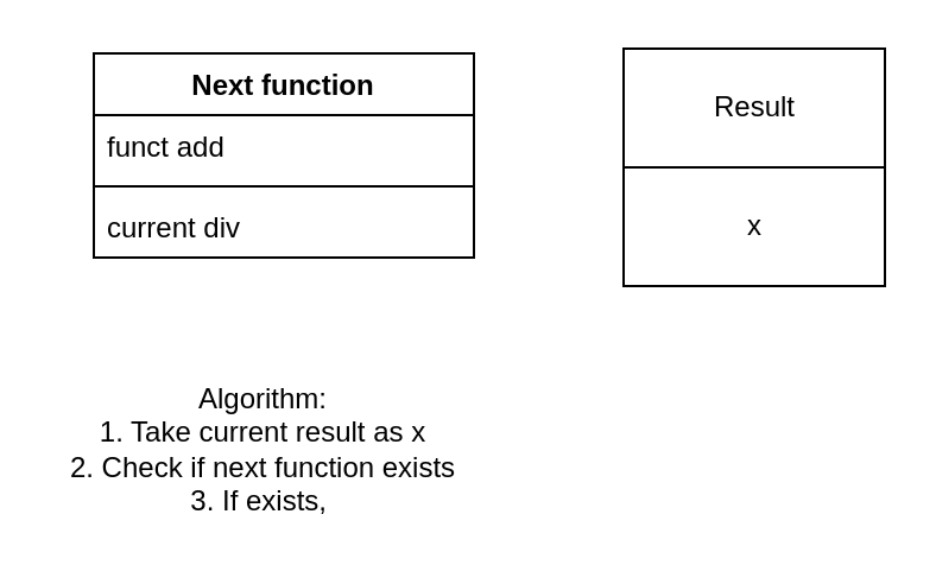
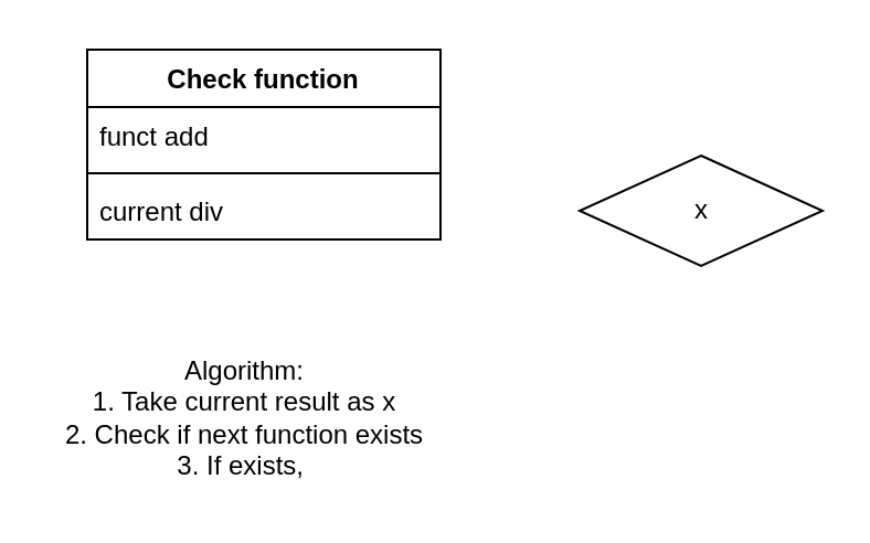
- <mxCell id="2" value="Next function" style="swimlane;fontStyle=1;align=center;verticalAlign=top;childLayout=stackLayout;horizontal=1;startSize=26;horizontalStack=0;resizeParent=1;resizeParentMax=0;resizeLast=0;collapsible=1;marginBottom=0;" vertex="1" parent="1"><mxGeometry x="39" y="22" width="160" height="86" as="geometry" /></mxCell>
+ <mxCell id="2" value="Check function" style="swimlane;fontStyle=1;align=center;verticalAlign=top;childLayout=stackLayout;horizontal=1;startSize=26;horizontalStack=0;resizeParent=1;resizeParentMax=0;resizeLast=0;collapsible=1;marginBottom=0;" vertex="1" parent="1"><mxGeometry x="39" y="22" width="160" height="86" as="geometry" /></mxCell>
- <mxCell id="7" value="Result" style="html=1;" vertex="1" parent="6"><mxGeometry width="110" height="50" as="geometry" /></mxCell>
- <mxCell id="8" value="x" style="html=1;" vertex="1" parent="6"><mxGeometry y="50" width="110" height="50" as="geometry" /></mxCell>
+ <mxCell id="8" value="x" style="rhombus;html=1;" vertex="1" parent="6"><mxGeometry y="50" width="110" height="50" as="geometry" /></mxCell>
